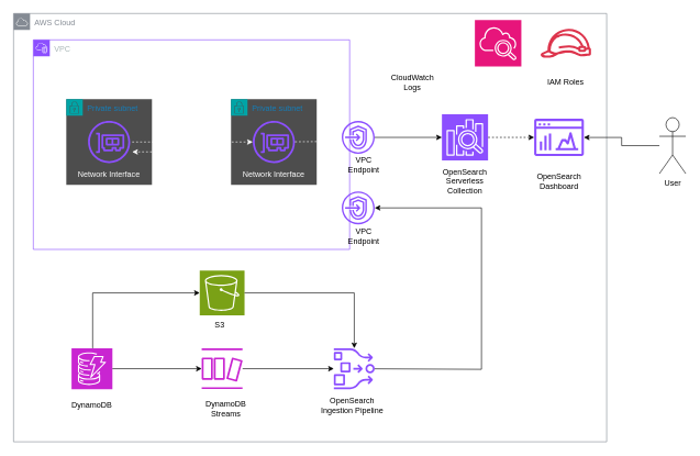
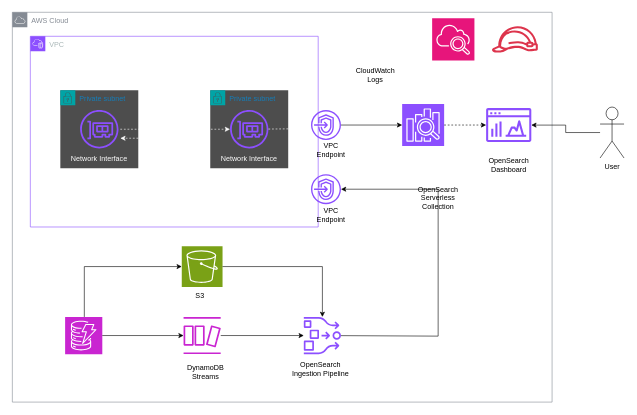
- <mxCell id="33" value="IAM Roles" style="text;html=1;strokeColor=none;fillColor=none;align=center;verticalAlign=middle;whiteSpace=wrap;rounded=0;" parent="1" vertex="1"><mxGeometry x="828" y="110" width="60" height="30" as="geometry" /></mxCell>
- <mxCell id="14" value="OpenSearch Serverless Collection" style="text;html=1;strokeColor=none;fillColor=none;align=center;verticalAlign=middle;whiteSpace=wrap;rounded=0;" parent="1" vertex="1"><mxGeometry x="650" y="260" width="110" height="30" as="geometry" /></mxCell>
+ <mxCell id="14" value="OpenSearch Serverless Collection" style="text;html=1;strokeColor=none;fillColor=none;align=center;verticalAlign=middle;whiteSpace=wrap;rounded=0;" parent="1" vertex="1"><mxGeometry x="675" y="315" width="110" height="30" as="geometry" /></mxCell>
- <mxCell id="19" value="DynamoDB" style="text;html=1;strokeColor=none;fillColor=none;align=center;verticalAlign=middle;whiteSpace=wrap;rounded=0;" parent="1" vertex="1"><mxGeometry x="109" y="600" width="60" height="30" as="geometry" /></mxCell>
